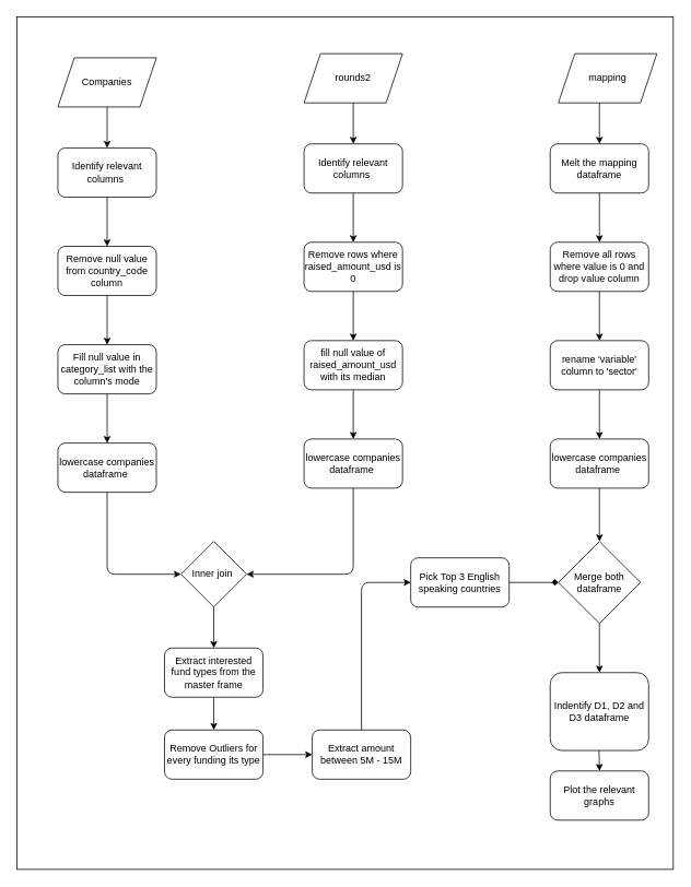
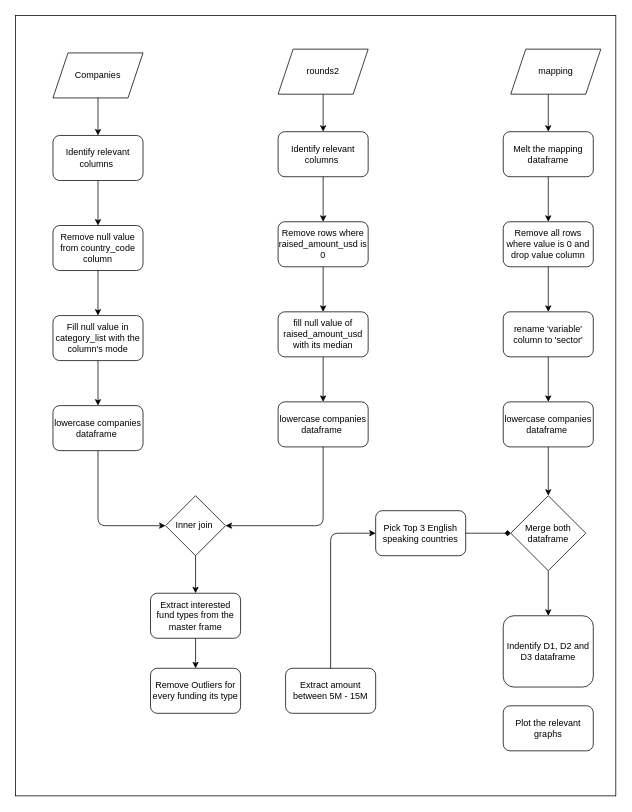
- <mxCell id="30" value="" style="endArrow=classic;html=1;exitX=1;exitY=0.5;exitDx=0;exitDy=0;entryX=0;entryY=0.5;entryDx=0;entryDy=0;" edge="1" parent="1" source="27" target="29"><mxGeometry width="50" height="50" relative="1" as="geometry"><mxPoint x="330" y="910" as="sourcePoint" /><mxPoint x="380" y="860" as="targetPoint" /></mxGeometry></mxCell>
- <mxCell id="47" value="" style="endArrow=classic;html=1;entryX=0.5;entryY=0;entryDx=0;entryDy=0;exitX=0.496;exitY=1;exitDx=0;exitDy=0;exitPerimeter=0;" edge="1" parent="1" source="44" target="45"><mxGeometry width="50" height="50" relative="1" as="geometry"><mxPoint x="729.5" y="890" as="sourcePoint" /><mxPoint x="729.5" y="950" as="targetPoint" /></mxGeometry></mxCell>
